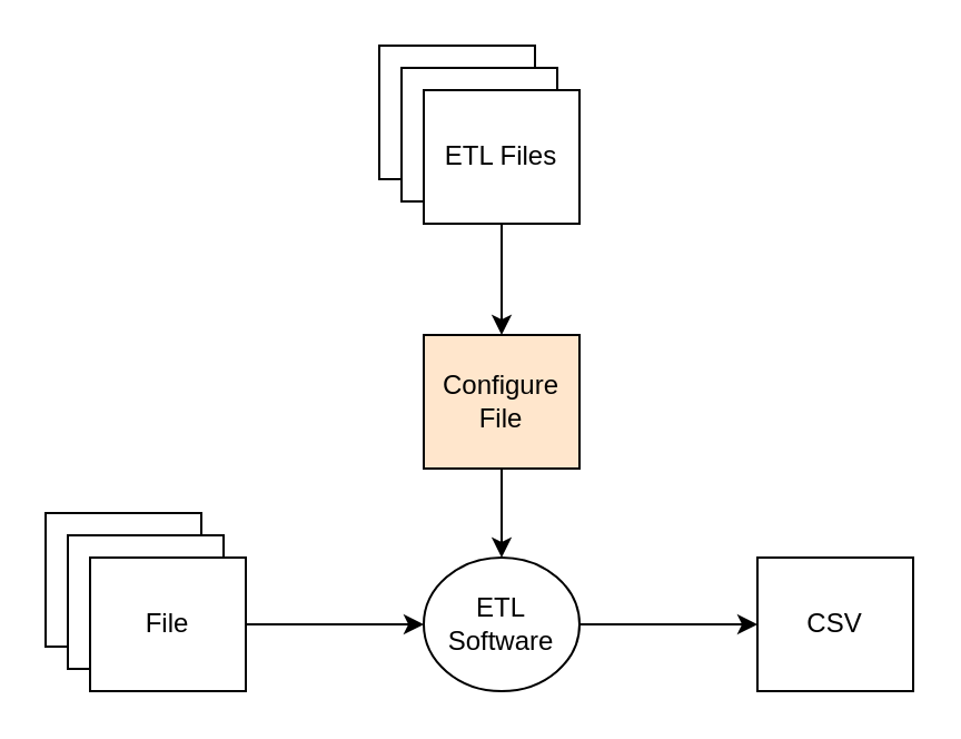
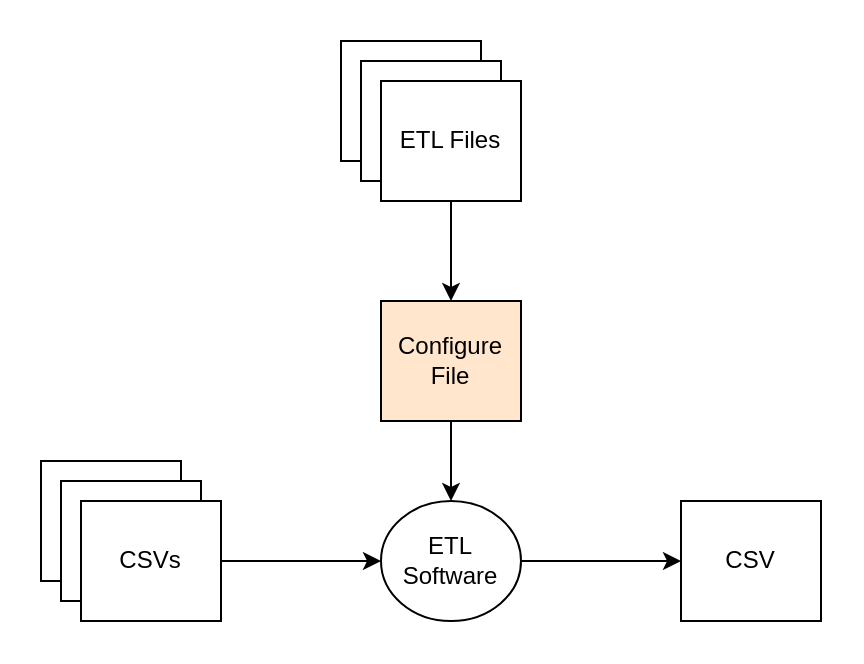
- <mxCell id="5" value="File" style="rounded=0;whiteSpace=wrap;html=1;" parent="1" vertex="1"><mxGeometry x="40" y="250" width="70" height="60" as="geometry" /></mxCell>
+ <mxCell id="5" value="CSVs" style="rounded=0;whiteSpace=wrap;html=1;" parent="1" vertex="1"><mxGeometry x="40" y="250" width="70" height="60" as="geometry" /></mxCell>
